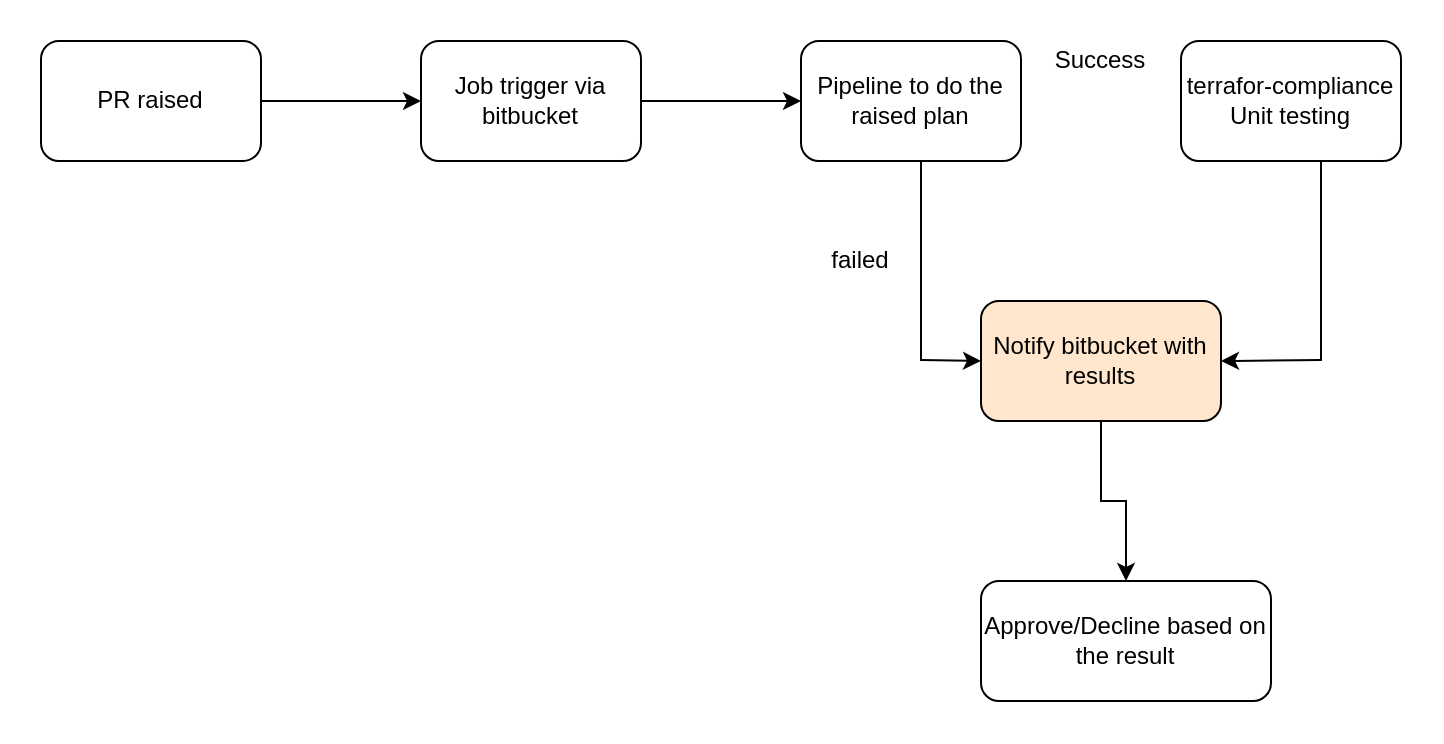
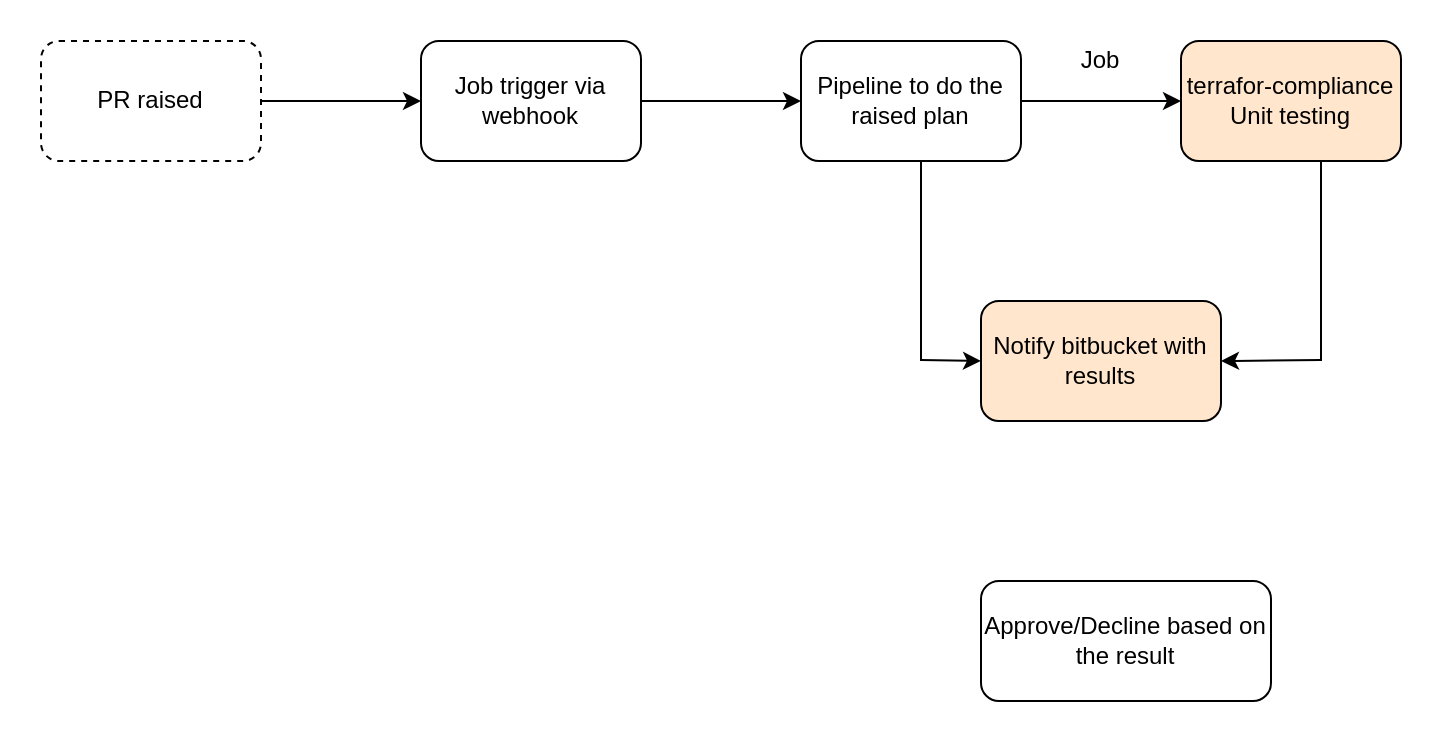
- <mxCell id="16" value="Success" style="text;html=1;strokeColor=none;fillColor=none;align=center;verticalAlign=middle;whiteSpace=wrap;rounded=0;" vertex="1" parent="1"><mxGeometry x="530" y="20" width="40" height="20" as="geometry" /></mxCell>
+ <mxCell id="16" value="Job" style="text;html=1;strokeColor=none;fillColor=none;align=center;verticalAlign=middle;whiteSpace=wrap;rounded=0;" vertex="1" parent="1"><mxGeometry x="530" y="20" width="40" height="20" as="geometry" /></mxCell>
- <mxCell id="3" value="PR raised" style="rounded=1;whiteSpace=wrap;html=1;" vertex="1" parent="1"><mxGeometry x="20" y="20" width="110" height="60" as="geometry" /></mxCell>
+ <mxCell id="3" value="PR raised" style="rounded=1;whiteSpace=wrap;html=1;dashed=1;" vertex="1" parent="1"><mxGeometry x="20" y="20" width="110" height="60" as="geometry" /></mxCell>
- <mxCell id="5" value="Job trigger via bitbucket" style="rounded=1;whiteSpace=wrap;html=1;" vertex="1" parent="1"><mxGeometry x="210" y="20" width="110" height="60" as="geometry" /></mxCell>
+ <mxCell id="5" value="Job trigger via webhook" style="rounded=1;whiteSpace=wrap;html=1;" vertex="1" parent="1"><mxGeometry x="210" y="20" width="110" height="60" as="geometry" /></mxCell>
+ <mxCell id="6" value="" style="edgeStyle=orthogonalEdgeStyle;rounded=0;orthogonalLoop=1;jettySize=auto;html=1;" edge="1" parent="1" source="7" target="8"><mxGeometry relative="1" as="geometry" /></mxCell>
- <mxCell id="8" value="terrafor-compliance&lt;br&gt;Unit testing" style="rounded=1;whiteSpace=wrap;html=1;" vertex="1" parent="1"><mxGeometry x="590" y="20" width="110" height="60" as="geometry" /></mxCell>
+ <mxCell id="8" value="terrafor-compliance&lt;br&gt;Unit testing" style="rounded=1;whiteSpace=wrap;html=1;fillColor=#ffe6cc;" vertex="1" parent="1"><mxGeometry x="590" y="20" width="110" height="60" as="geometry" /></mxCell>
- <mxCell id="17" value="failed" style="text;html=1;strokeColor=none;fillColor=none;align=center;verticalAlign=middle;whiteSpace=wrap;rounded=0;" vertex="1" parent="1"><mxGeometry x="410" y="120" width="40" height="20" as="geometry" /></mxCell>
- <mxCell id="9" value="" style="edgeStyle=orthogonalEdgeStyle;rounded=0;orthogonalLoop=1;jettySize=auto;html=1;" edge="1" parent="1" source="10" target="11"><mxGeometry relative="1" as="geometry" /></mxCell>
